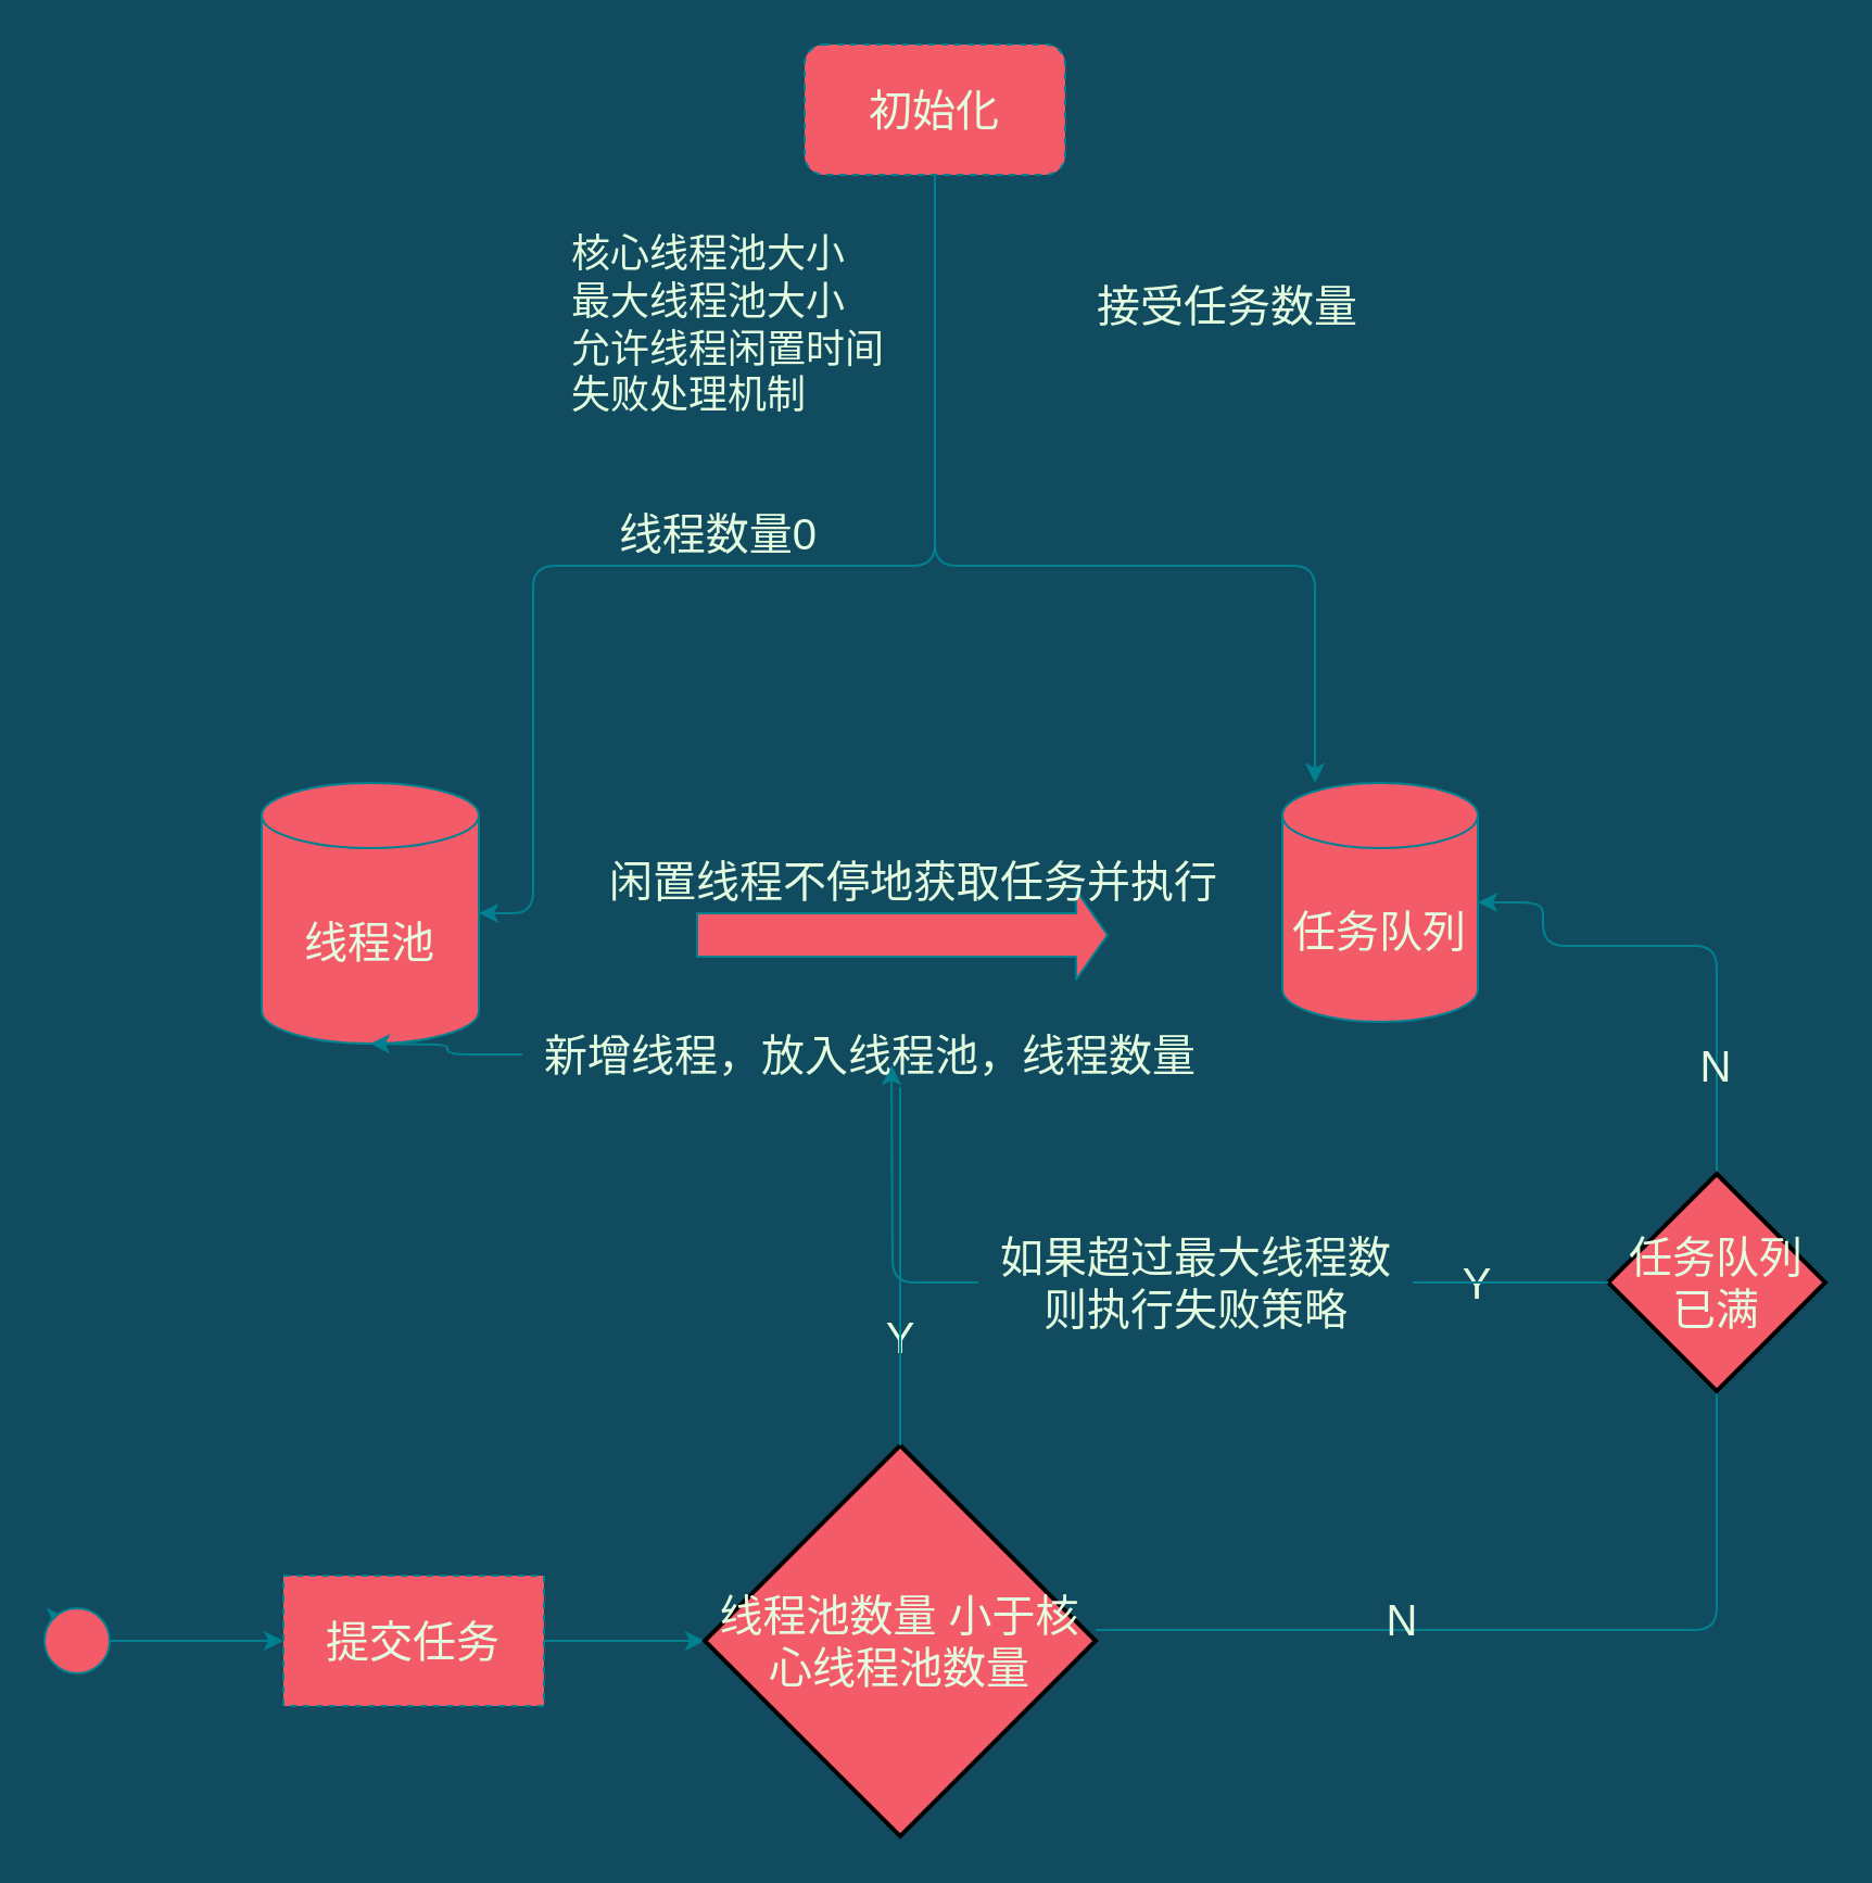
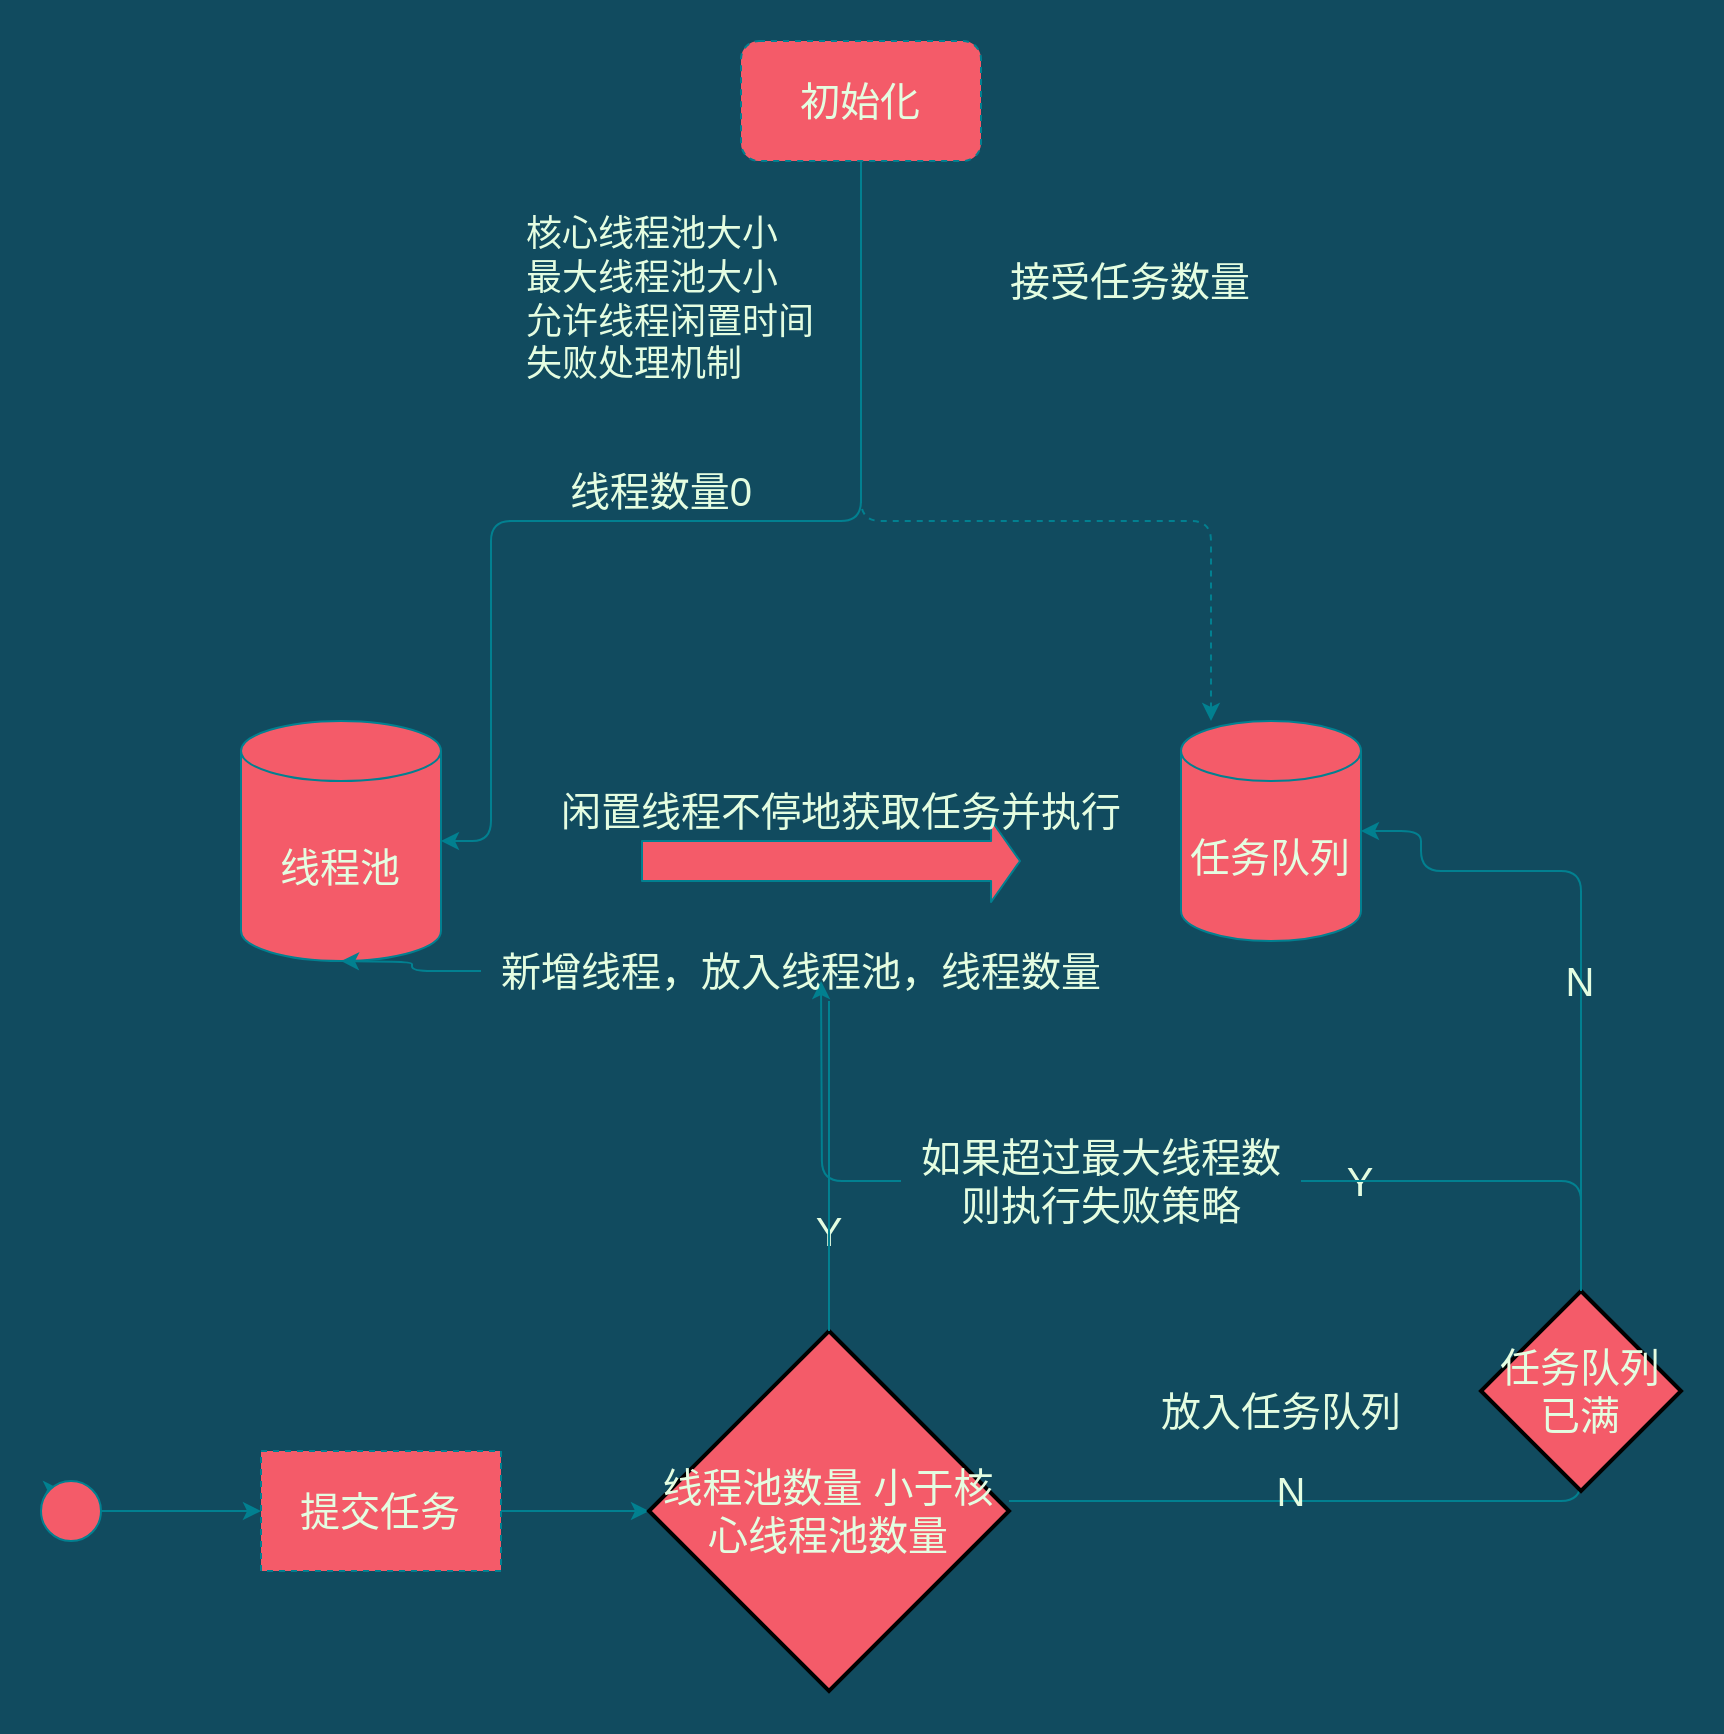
- <mxCell id="8" style="edgeStyle=orthogonalEdgeStyle;curved=0;rounded=1;sketch=0;orthogonalLoop=1;jettySize=auto;html=1;fontSize=20;fontColor=#E4FDE1;strokeColor=#028090;fillColor=#F45B69;" edge="1" parent="1" source="9" target="6"><mxGeometry relative="1" as="geometry"><Array as="points"><mxPoint x="430" y="260" /><mxPoint x="605" y="260" /></Array></mxGeometry></mxCell>
+ <mxCell id="8" style="edgeStyle=orthogonalEdgeStyle;curved=0;rounded=1;sketch=0;orthogonalLoop=1;jettySize=auto;html=1;fontSize=20;fontColor=#E4FDE1;strokeColor=#028090;fillColor=#F45B69;dashed=1;" edge="1" parent="1" source="9" target="6"><mxGeometry relative="1" as="geometry"><Array as="points"><mxPoint x="430" y="260" /><mxPoint x="605" y="260" /></Array></mxGeometry></mxCell>
- <mxCell id="24" value="任务队列已满" style="strokeWidth=2;html=1;shape=mxgraph.flowchart.decision;whiteSpace=wrap;rounded=0;sketch=0;fontSize=20;fontColor=#E4FDE1;fillColor=#F45B69;align=center;" vertex="1" parent="1"><mxGeometry x="740" y="540" width="100" height="100" as="geometry" /></mxCell>
+ <mxCell id="24" value="任务队列已满" style="strokeWidth=2;html=1;shape=mxgraph.flowchart.decision;whiteSpace=wrap;rounded=0;sketch=0;fontSize=20;fontColor=#E4FDE1;fillColor=#F45B69;align=center;" vertex="1" parent="1"><mxGeometry x="740" y="645" width="100" height="100" as="geometry" /></mxCell>
+ <mxCell id="20" value="放入任务队列" style="text;html=1;align=center;verticalAlign=middle;resizable=0;points=[];autosize=1;strokeColor=none;fontSize=20;fontColor=#E4FDE1;" vertex="1" parent="1"><mxGeometry x="570" y="690" width="140" height="30" as="geometry" /></mxCell>
